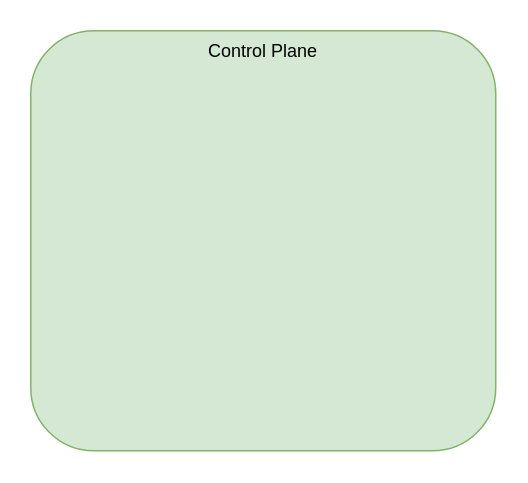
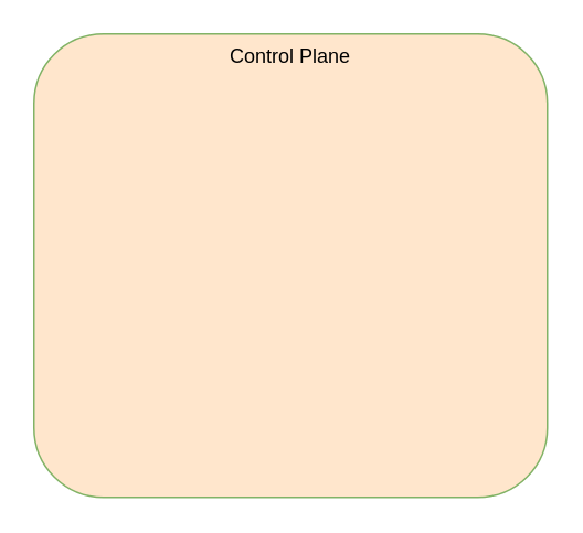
- <mxCell id="2" value="Control Plane" style="rounded=1;whiteSpace=wrap;html=1;fillColor=#d5e8d4;strokeColor=#82b366;verticalAlign=top;" vertex="1" parent="1"><mxGeometry x="20" y="20" width="310" height="280" as="geometry" /></mxCell>
+ <mxCell id="2" value="Control Plane" style="rounded=1;whiteSpace=wrap;html=1;fillColor=#ffe6cc;strokeColor=#82b366;verticalAlign=top;" vertex="1" parent="1"><mxGeometry x="20" y="20" width="310" height="280" as="geometry" /></mxCell>
